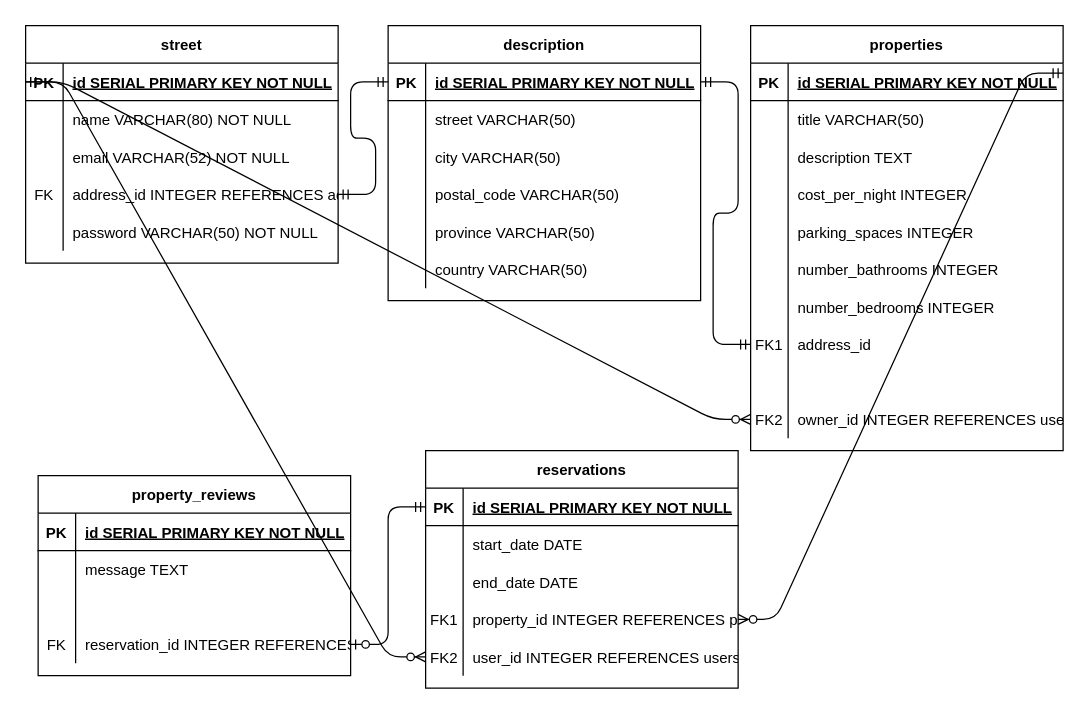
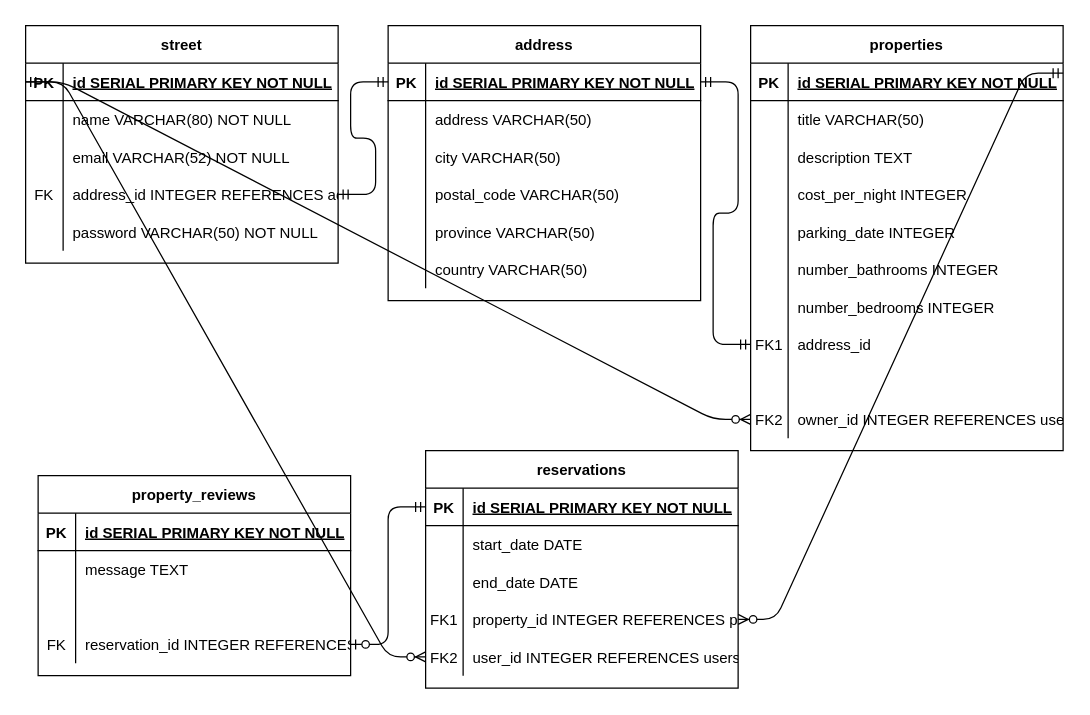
- <mxCell id="76" value="description" style="shape=table;startSize=30;container=1;collapsible=1;childLayout=tableLayout;fixedRows=1;rowLines=0;fontStyle=1;align=center;resizeLast=1;" vertex="1" parent="1"><mxGeometry x="310" y="20" width="250" height="220" as="geometry" /></mxCell>
+ <mxCell id="76" value="address" style="shape=table;startSize=30;container=1;collapsible=1;childLayout=tableLayout;fixedRows=1;rowLines=0;fontStyle=1;align=center;resizeLast=1;" vertex="1" parent="1"><mxGeometry x="310" y="20" width="250" height="220" as="geometry" /></mxCell>
- <mxCell id="82" value="street VARCHAR(50)" style="shape=partialRectangle;overflow=hidden;connectable=0;fillColor=none;top=0;left=0;bottom=0;right=0;align=left;spacingLeft=6;" vertex="1" parent="80"><mxGeometry x="30" width="220" height="30" as="geometry" /></mxCell>
+ <mxCell id="82" value="address VARCHAR(50)" style="shape=partialRectangle;overflow=hidden;connectable=0;fillColor=none;top=0;left=0;bottom=0;right=0;align=left;spacingLeft=6;" vertex="1" parent="80"><mxGeometry x="30" width="220" height="30" as="geometry" /></mxCell>
- <mxCell id="33" value="parking_spaces INTEGER" style="shape=partialRectangle;overflow=hidden;connectable=0;fillColor=none;top=0;left=0;bottom=0;right=0;align=left;spacingLeft=6;" vertex="1" parent="31"><mxGeometry x="30" width="220" height="30" as="geometry" /></mxCell>
+ <mxCell id="33" value="parking_date INTEGER" style="shape=partialRectangle;overflow=hidden;connectable=0;fillColor=none;top=0;left=0;bottom=0;right=0;align=left;spacingLeft=6;" vertex="1" parent="31"><mxGeometry x="30" width="220" height="30" as="geometry" /></mxCell>
